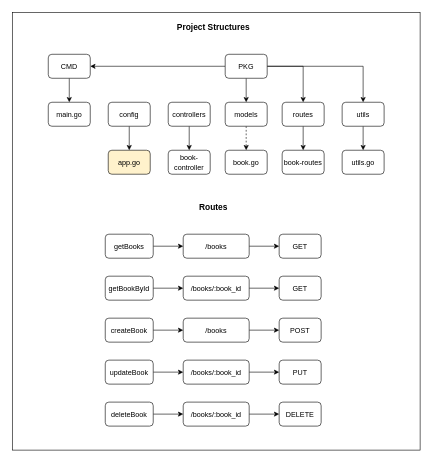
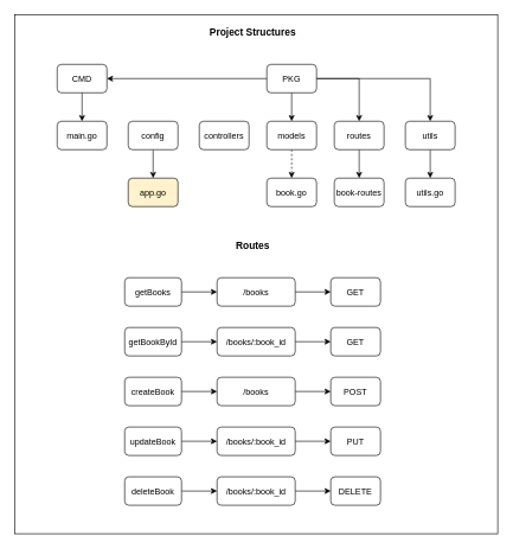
- <mxCell id="14" value="" style="edgeStyle=orthogonalEdgeStyle;rounded=0;orthogonalLoop=1;jettySize=auto;html=1;fontSize=12;" edge="1" parent="1" source="15" target="23"><mxGeometry relative="1" as="geometry" /></mxCell>
- <mxCell id="23" value="&lt;font style=&quot;font-size: 12px;&quot;&gt;book-controller&lt;/font&gt;" style="rounded=1;whiteSpace=wrap;html=1;fontSize=14;" vertex="1" parent="1"><mxGeometry x="280" y="250" width="70" height="40" as="geometry" /></mxCell>
